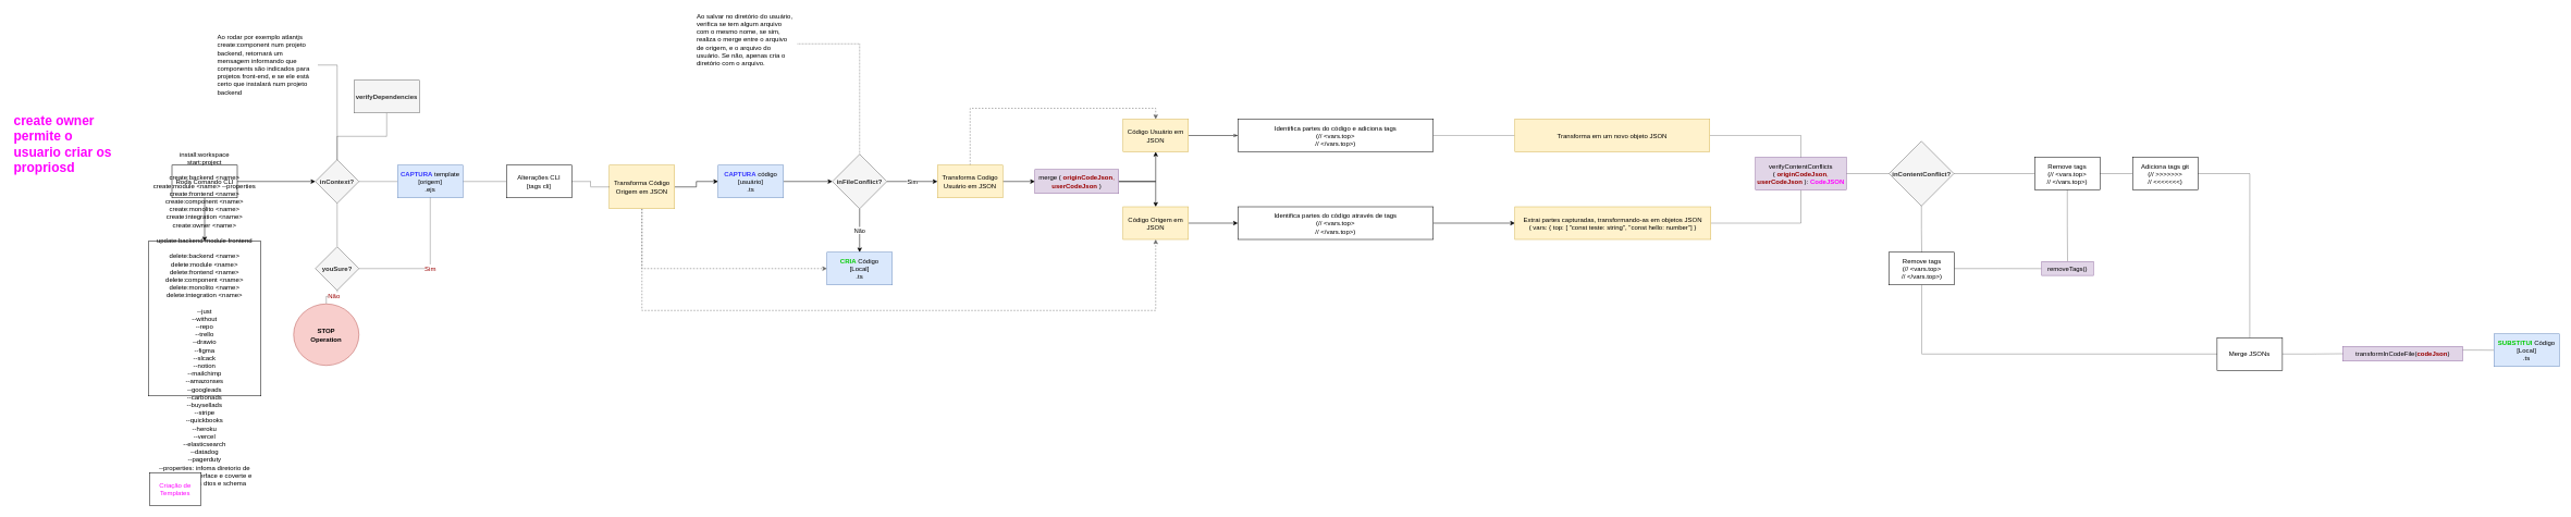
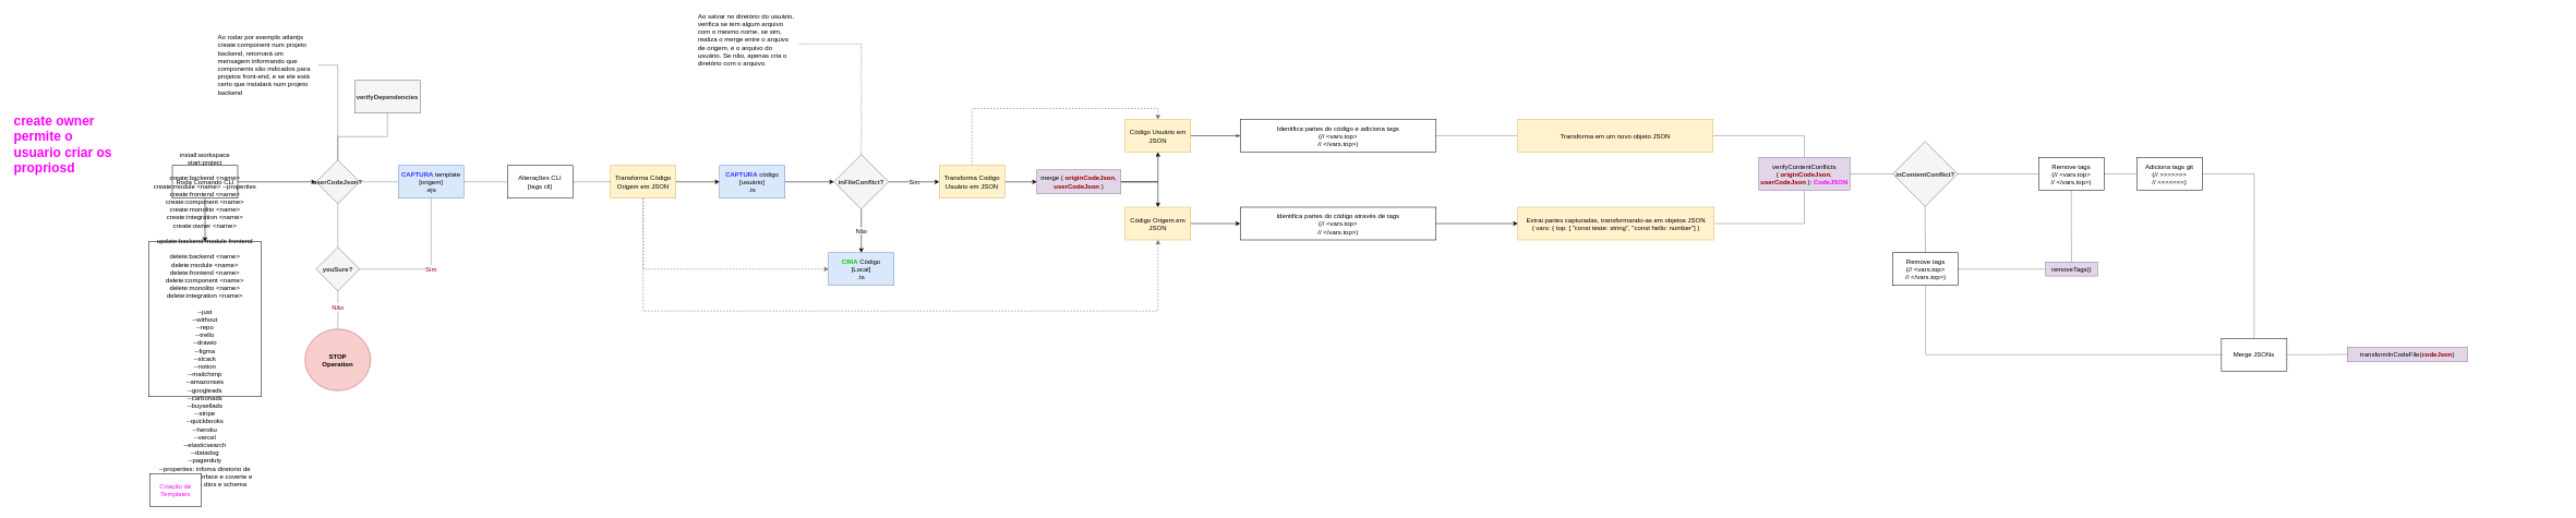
- <mxCell id="37" value="inContext?" style="rhombus;whiteSpace=wrap;html=1;fillColor=#f5f5f5;fontColor=#333333;strokeColor=#666666;fontStyle=1" vertex="1" parent="1"><mxGeometry x="579" y="293" width="80" height="80" as="geometry" /></mxCell>
+ <mxCell id="37" value="userCodeJson?" style="rhombus;whiteSpace=wrap;html=1;fillColor=#f5f5f5;fontColor=#333333;strokeColor=#666666;fontStyle=1" vertex="1" parent="1"><mxGeometry x="579" y="293" width="80" height="80" as="geometry" /></mxCell>
- <mxCell id="20" value="Transforma Código Origem em JSON" style="whiteSpace=wrap;html=1;rounded=0;fillColor=#fff2cc;strokeColor=#d6b656;" vertex="1" parent="1"><mxGeometry x="1119" y="303" width="120" height="80" as="geometry" /></mxCell>
+ <mxCell id="20" value="Transforma Código Origem em JSON" style="whiteSpace=wrap;html=1;rounded=0;fillColor=#fff2cc;strokeColor=#d6b656;" vertex="1" parent="1"><mxGeometry x="1119" y="303" width="120" height="60" as="geometry" /></mxCell>
- <mxCell id="61" value="STOP &lt;br&gt;Operation" style="ellipse;whiteSpace=wrap;html=1;fontStyle=1;fillColor=#f8cecc;strokeColor=#b85450;" vertex="1" parent="1"><mxGeometry x="539" y="558" width="120" height="113" as="geometry" /></mxCell>
+ <mxCell id="61" value="STOP &lt;br&gt;Operation" style="ellipse;whiteSpace=wrap;html=1;fontStyle=1;fillColor=#f8cecc;strokeColor=#b85450;" vertex="1" parent="1"><mxGeometry x="559" y="603" width="120" height="113" as="geometry" /></mxCell>
- <mxCell id="27" style="edgeStyle=orthogonalEdgeStyle;rounded=0;orthogonalLoop=1;jettySize=auto;html=1;exitX=1;exitY=0.25;exitDx=0;exitDy=0;dashed=1;dashPattern=1 1;fontSize=12;fontColor=#FF00FF;startArrow=none;startFill=0;endArrow=none;endFill=0;strokeWidth=1;" edge="1" parent="1" source="28" target="66"><mxGeometry relative="1" as="geometry" /></mxCell>
- <mxCell id="66" value="&lt;font color=&quot;#00cc00&quot;&gt;&lt;b&gt;SUBSTITUI&lt;/b&gt;&lt;/font&gt;&amp;nbsp;Código&lt;br&gt;[Local]&lt;br&gt;.ts" style="whiteSpace=wrap;html=1;fillColor=#dae8fc;strokeColor=#6c8ebf;rounded=0;fontStyle=0;" vertex="1" parent="1"><mxGeometry x="4582" y="613" width="120" height="60" as="geometry" /></mxCell>
